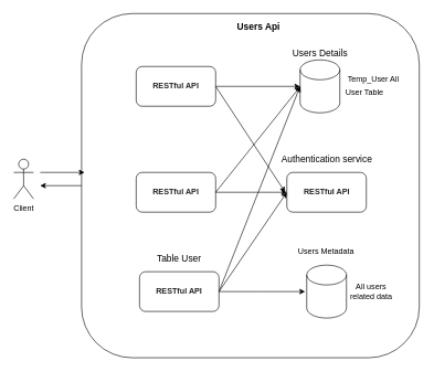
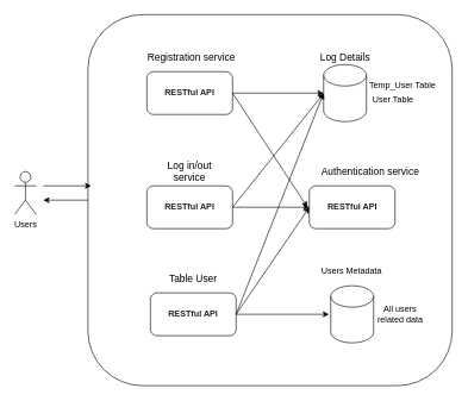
- <mxCell id="8" value="&lt;b&gt;&lt;font style=&quot;font-size: 14px&quot;&gt;Users Api&lt;/font&gt;&lt;/b&gt;" style="text;html=1;strokeColor=none;fillColor=none;align=center;verticalAlign=middle;whiteSpace=wrap;rounded=0;" parent="1" vertex="1"><mxGeometry x="330" y="20" width="120" height="40" as="geometry" /></mxCell>
+ <mxCell id="4" value="&lt;font style=&quot;font-size: 14px&quot;&gt;Registration service&lt;/font&gt;" style="text;html=1;strokeColor=none;fillColor=none;align=center;verticalAlign=middle;whiteSpace=wrap;rounded=0;" parent="1" vertex="1"><mxGeometry x="205" y="70" width="125" height="20" as="geometry" /></mxCell>
- <mxCell id="14" value="&lt;font style=&quot;font-size: 14px&quot;&gt;Users Details&lt;/font&gt;" style="text;html=1;strokeColor=none;fillColor=none;align=center;verticalAlign=middle;whiteSpace=wrap;rounded=0;" parent="1" vertex="1"><mxGeometry x="432.5" y="70" width="100" height="20" as="geometry" /></mxCell>
+ <mxCell id="14" value="&lt;font style=&quot;font-size: 14px&quot;&gt;Log Details&lt;/font&gt;" style="text;html=1;strokeColor=none;fillColor=none;align=center;verticalAlign=middle;whiteSpace=wrap;rounded=0;" parent="1" vertex="1"><mxGeometry x="432.5" y="70" width="100" height="20" as="geometry" /></mxCell>
- <mxCell id="18" value="&amp;nbsp; Temp_User All" style="text;html=1;strokeColor=none;fillColor=none;align=center;verticalAlign=middle;whiteSpace=wrap;rounded=0;" vertex="1" parent="1"><mxGeometry x="500" y="110" width="120" height="20" as="geometry" /></mxCell>
+ <mxCell id="18" value="&amp;nbsp; Temp_User Table" style="text;html=1;strokeColor=none;fillColor=none;align=center;verticalAlign=middle;whiteSpace=wrap;rounded=0;" vertex="1" parent="1"><mxGeometry x="500" y="110" width="120" height="20" as="geometry" /></mxCell>
+ <mxCell id="10" value="&lt;font style=&quot;font-size: 14px&quot;&gt;Log in/out service&lt;/font&gt;" style="text;html=1;strokeColor=none;fillColor=none;align=center;verticalAlign=middle;whiteSpace=wrap;rounded=0;" parent="1" vertex="1"><mxGeometry x="220" y="230" width="90" height="20" as="geometry" /></mxCell>
- <mxCell id="7" value="&lt;font style=&quot;font-size: 14px&quot;&gt;Authentication service&lt;/font&gt;" style="text;html=1;strokeColor=none;fillColor=none;align=center;verticalAlign=middle;whiteSpace=wrap;rounded=0;" parent="1" vertex="1"><mxGeometry x="417.5" y="230" width="150" height="20" as="geometry" /></mxCell>
+ <mxCell id="7" value="&lt;font style=&quot;font-size: 14px&quot;&gt;Authentication service&lt;/font&gt;" style="text;html=1;strokeColor=none;fillColor=none;align=center;verticalAlign=middle;whiteSpace=wrap;rounded=0;" parent="1" vertex="1"><mxGeometry x="442.5" y="230" width="150" height="20" as="geometry" /></mxCell>
- <mxCell id="3" value="Client" style="shape=umlActor;verticalLabelPosition=bottom;verticalAlign=top;html=1;outlineConnect=0;" parent="1" vertex="1"><mxGeometry x="20" y="240" width="30" height="60" as="geometry" /></mxCell>
+ <mxCell id="3" value="Users" style="shape=umlActor;verticalLabelPosition=bottom;verticalAlign=top;html=1;outlineConnect=0;" parent="1" vertex="1"><mxGeometry x="20" y="240" width="30" height="60" as="geometry" /></mxCell>
